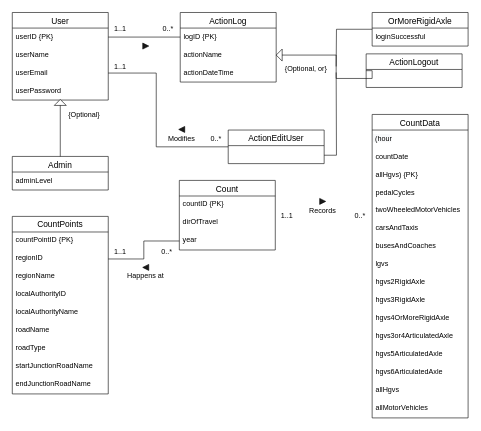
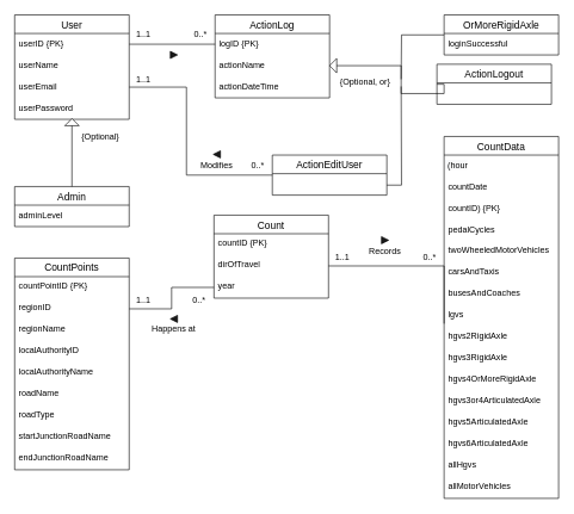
- <mxCell id="43" value="allHgvs) {PK}" style="text;strokeColor=none;fillColor=none;spacingLeft=4;spacingRight=4;overflow=hidden;rotatable=0;points=[[0,0.5],[1,0.5]];portConstraint=eastwest;fontSize=12;" parent="40" vertex="1"><mxGeometry y="86" width="160" height="30" as="geometry" /></mxCell>
+ <mxCell id="43" value="countID) {PK}" style="text;strokeColor=none;fillColor=none;spacingLeft=4;spacingRight=4;overflow=hidden;rotatable=0;points=[[0,0.5],[1,0.5]];portConstraint=eastwest;fontSize=12;" parent="40" vertex="1"><mxGeometry y="86" width="160" height="30" as="geometry" /></mxCell>
+ <mxCell id="57" style="edgeStyle=orthogonalEdgeStyle;rounded=0;orthogonalLoop=1;jettySize=auto;html=1;exitX=1;exitY=0.5;exitDx=0;exitDy=0;entryX=0;entryY=0.856;entryDx=0;entryDy=0;entryPerimeter=0;endArrow=none;endFill=0;strokeWidth=1;" parent="1" source="13" target="48" edge="1"><mxGeometry relative="1" as="geometry"><Array as="points"><mxPoint x="620" y="371" /></Array></mxGeometry></mxCell>
